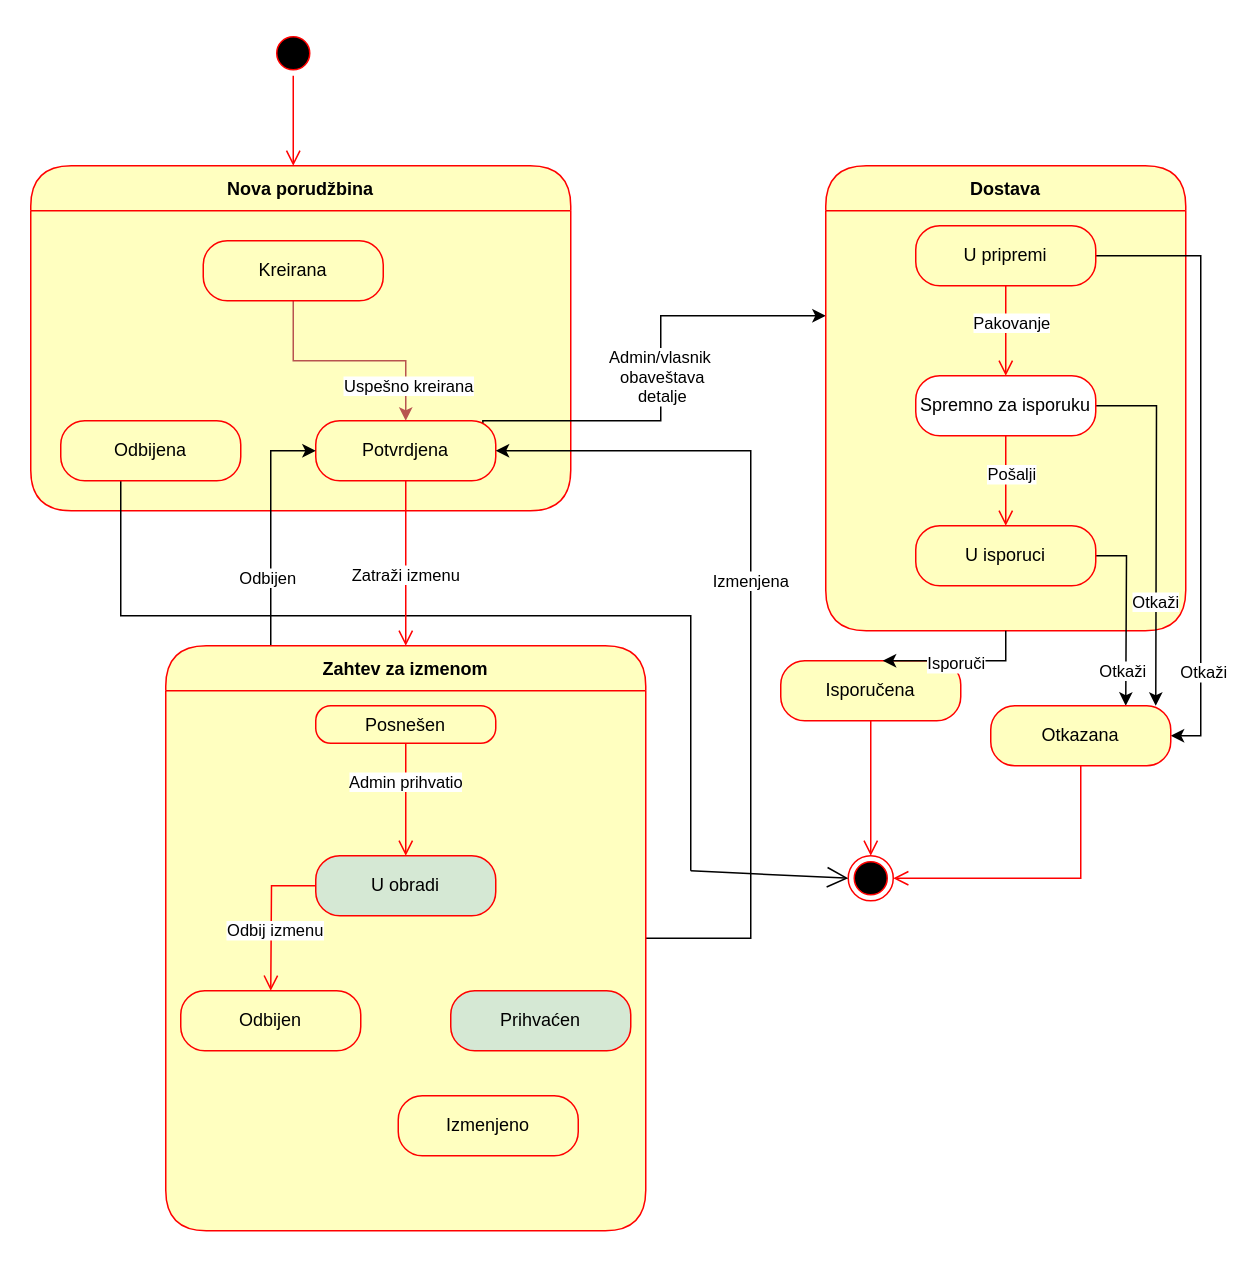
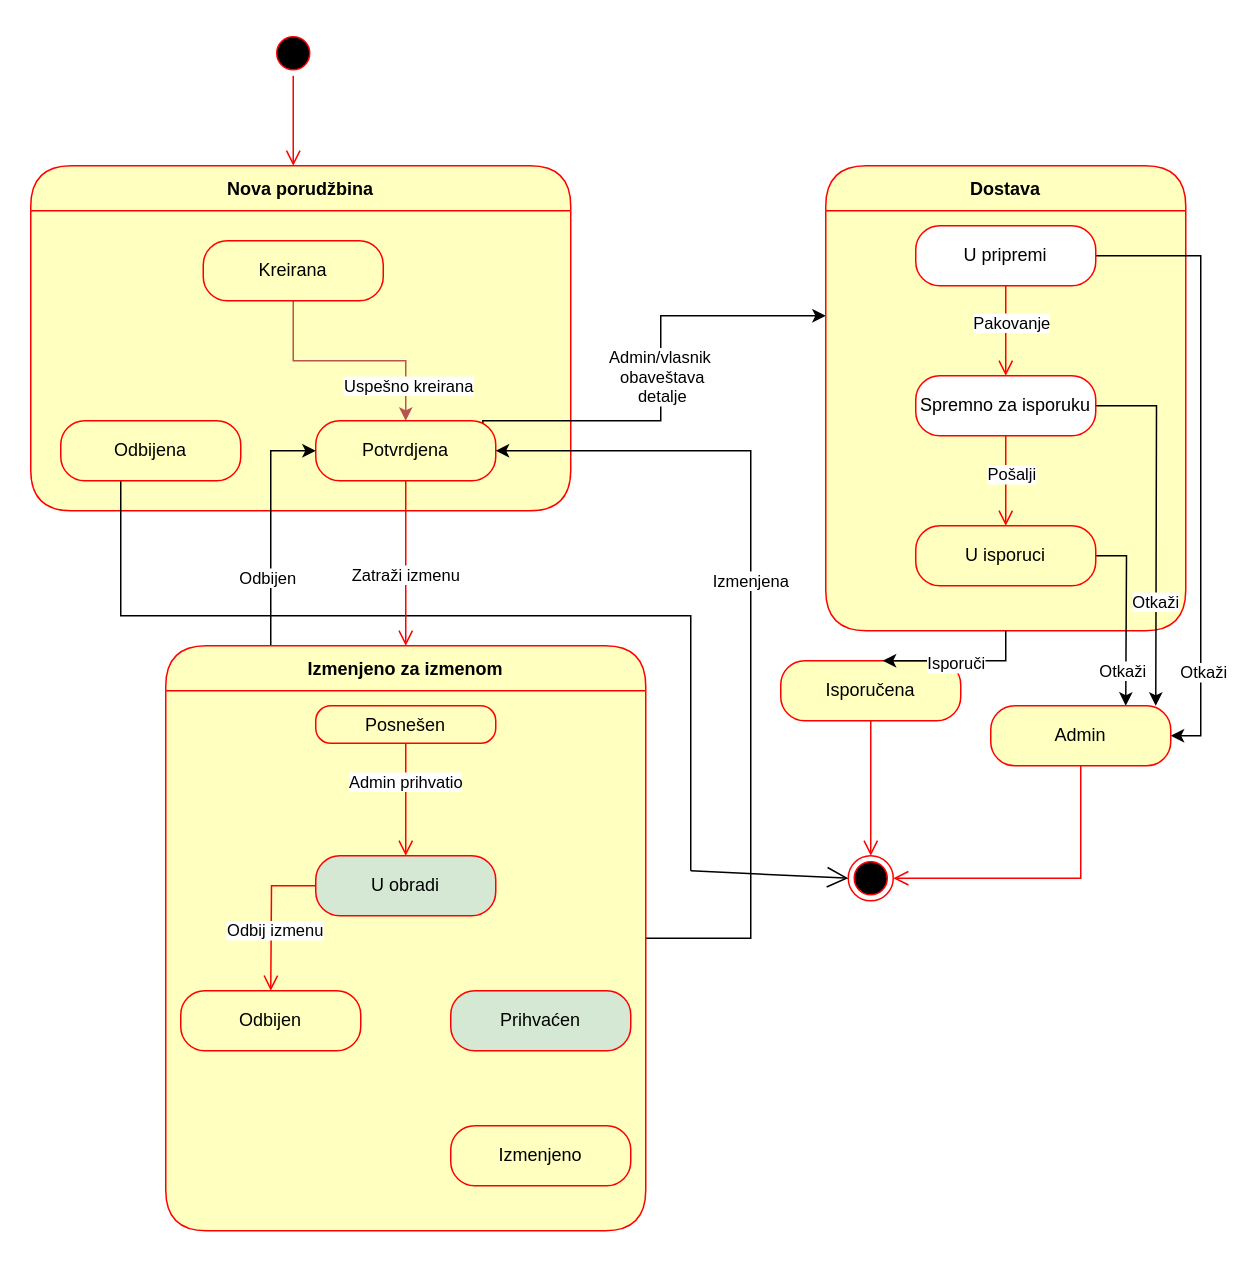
- <mxCell id="32" value="U pripremi" style="rounded=1;whiteSpace=wrap;html=1;arcSize=40;fontColor=#000000;fillColor=#ffffc0;strokeColor=#ff0000;" parent="1" vertex="1"><mxGeometry x="610" y="150" width="120" height="40" as="geometry" /></mxCell>
+ <mxCell id="32" value="U pripremi" style="rounded=1;whiteSpace=wrap;html=1;arcSize=40;fontColor=#000000;fillColor=#ffffff;strokeColor=#ff0000;" parent="1" vertex="1"><mxGeometry x="610" y="150" width="120" height="40" as="geometry" /></mxCell>
- <mxCell id="19" value="Zahtev za izmenom" style="swimlane;fontStyle=1;align=center;verticalAlign=middle;childLayout=stackLayout;horizontal=1;startSize=30;horizontalStack=0;resizeParent=0;resizeLast=1;container=0;fontColor=#000000;collapsible=0;rounded=1;arcSize=30;strokeColor=#ff0000;fillColor=#ffffc0;swimlaneFillColor=#ffffc0;dropTarget=0;" parent="1" vertex="1"><mxGeometry x="110" y="430" width="320" height="390" as="geometry" /></mxCell>
+ <mxCell id="19" value="Izmenjeno za izmenom" style="swimlane;fontStyle=1;align=center;verticalAlign=middle;childLayout=stackLayout;horizontal=1;startSize=30;horizontalStack=0;resizeParent=0;resizeLast=1;container=0;fontColor=#000000;collapsible=0;rounded=1;arcSize=30;strokeColor=#ff0000;fillColor=#ffffc0;swimlaneFillColor=#ffffc0;dropTarget=0;" parent="1" vertex="1"><mxGeometry x="110" y="430" width="320" height="390" as="geometry" /></mxCell>
- <mxCell id="49" value="Otkazana" style="rounded=1;whiteSpace=wrap;html=1;arcSize=40;fontColor=#000000;fillColor=#ffffc0;strokeColor=#ff0000;" parent="1" vertex="1"><mxGeometry x="660" y="470" width="120" height="40" as="geometry" /></mxCell>
+ <mxCell id="49" value="Admin" style="rounded=1;whiteSpace=wrap;html=1;arcSize=40;fontColor=#000000;fillColor=#ffffc0;strokeColor=#ff0000;" parent="1" vertex="1"><mxGeometry x="660" y="470" width="120" height="40" as="geometry" /></mxCell>
- <mxCell id="28" value="Izmenjeno" style="rounded=1;whiteSpace=wrap;html=1;arcSize=40;fontColor=#000000;fillColor=#ffffc0;strokeColor=#ff0000;" parent="1" vertex="1"><mxGeometry x="265" y="730" width="120" height="40" as="geometry" /></mxCell>
+ <mxCell id="28" value="Izmenjeno" style="rounded=1;whiteSpace=wrap;html=1;arcSize=40;fontColor=#000000;fillColor=#ffffc0;strokeColor=#ff0000;" parent="1" vertex="1"><mxGeometry x="300" y="750" width="120" height="40" as="geometry" /></mxCell>
